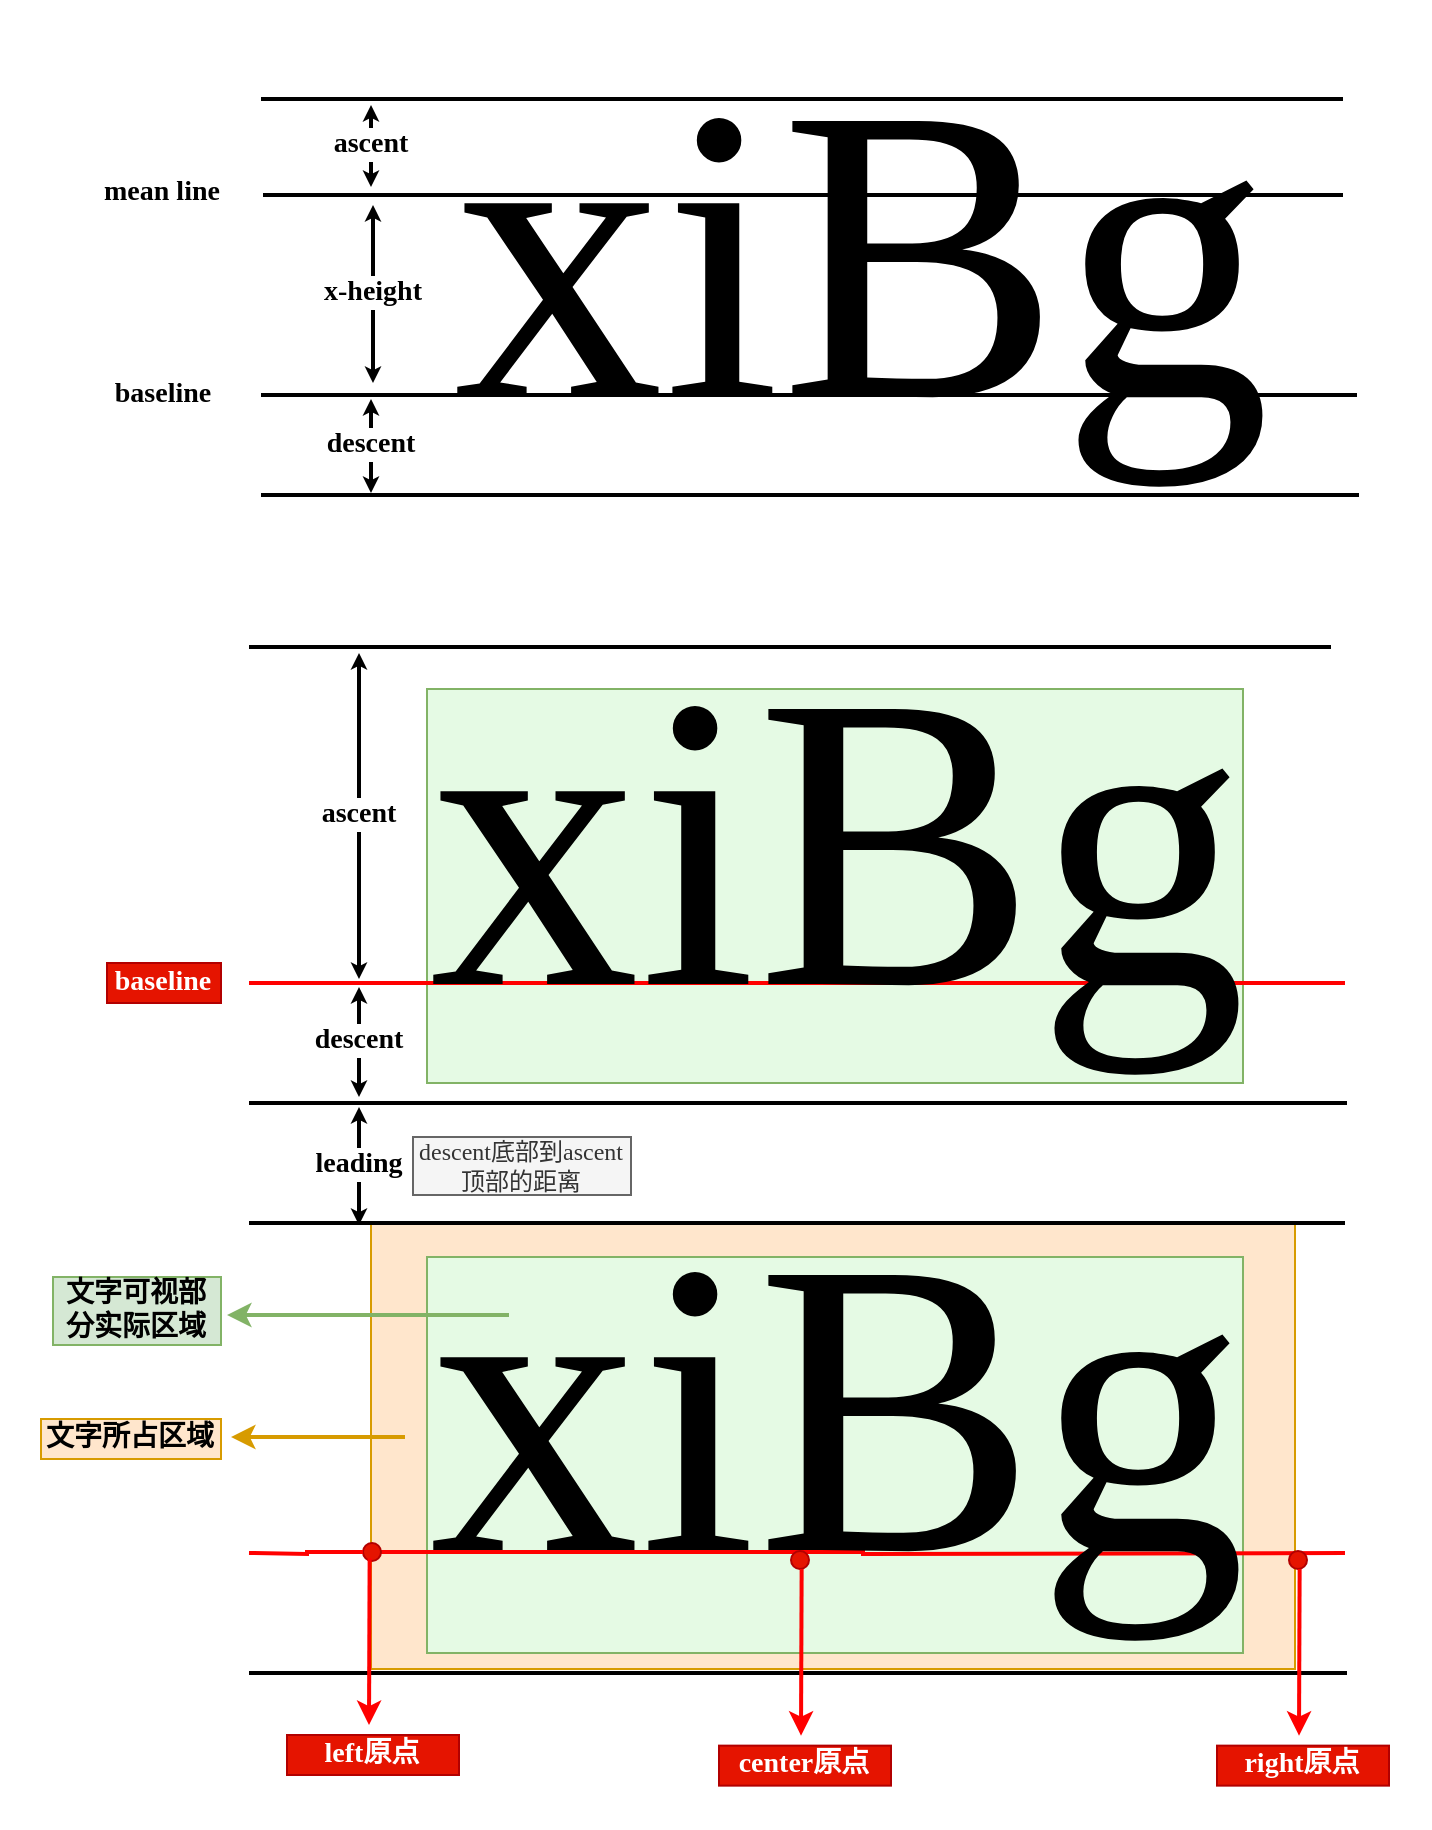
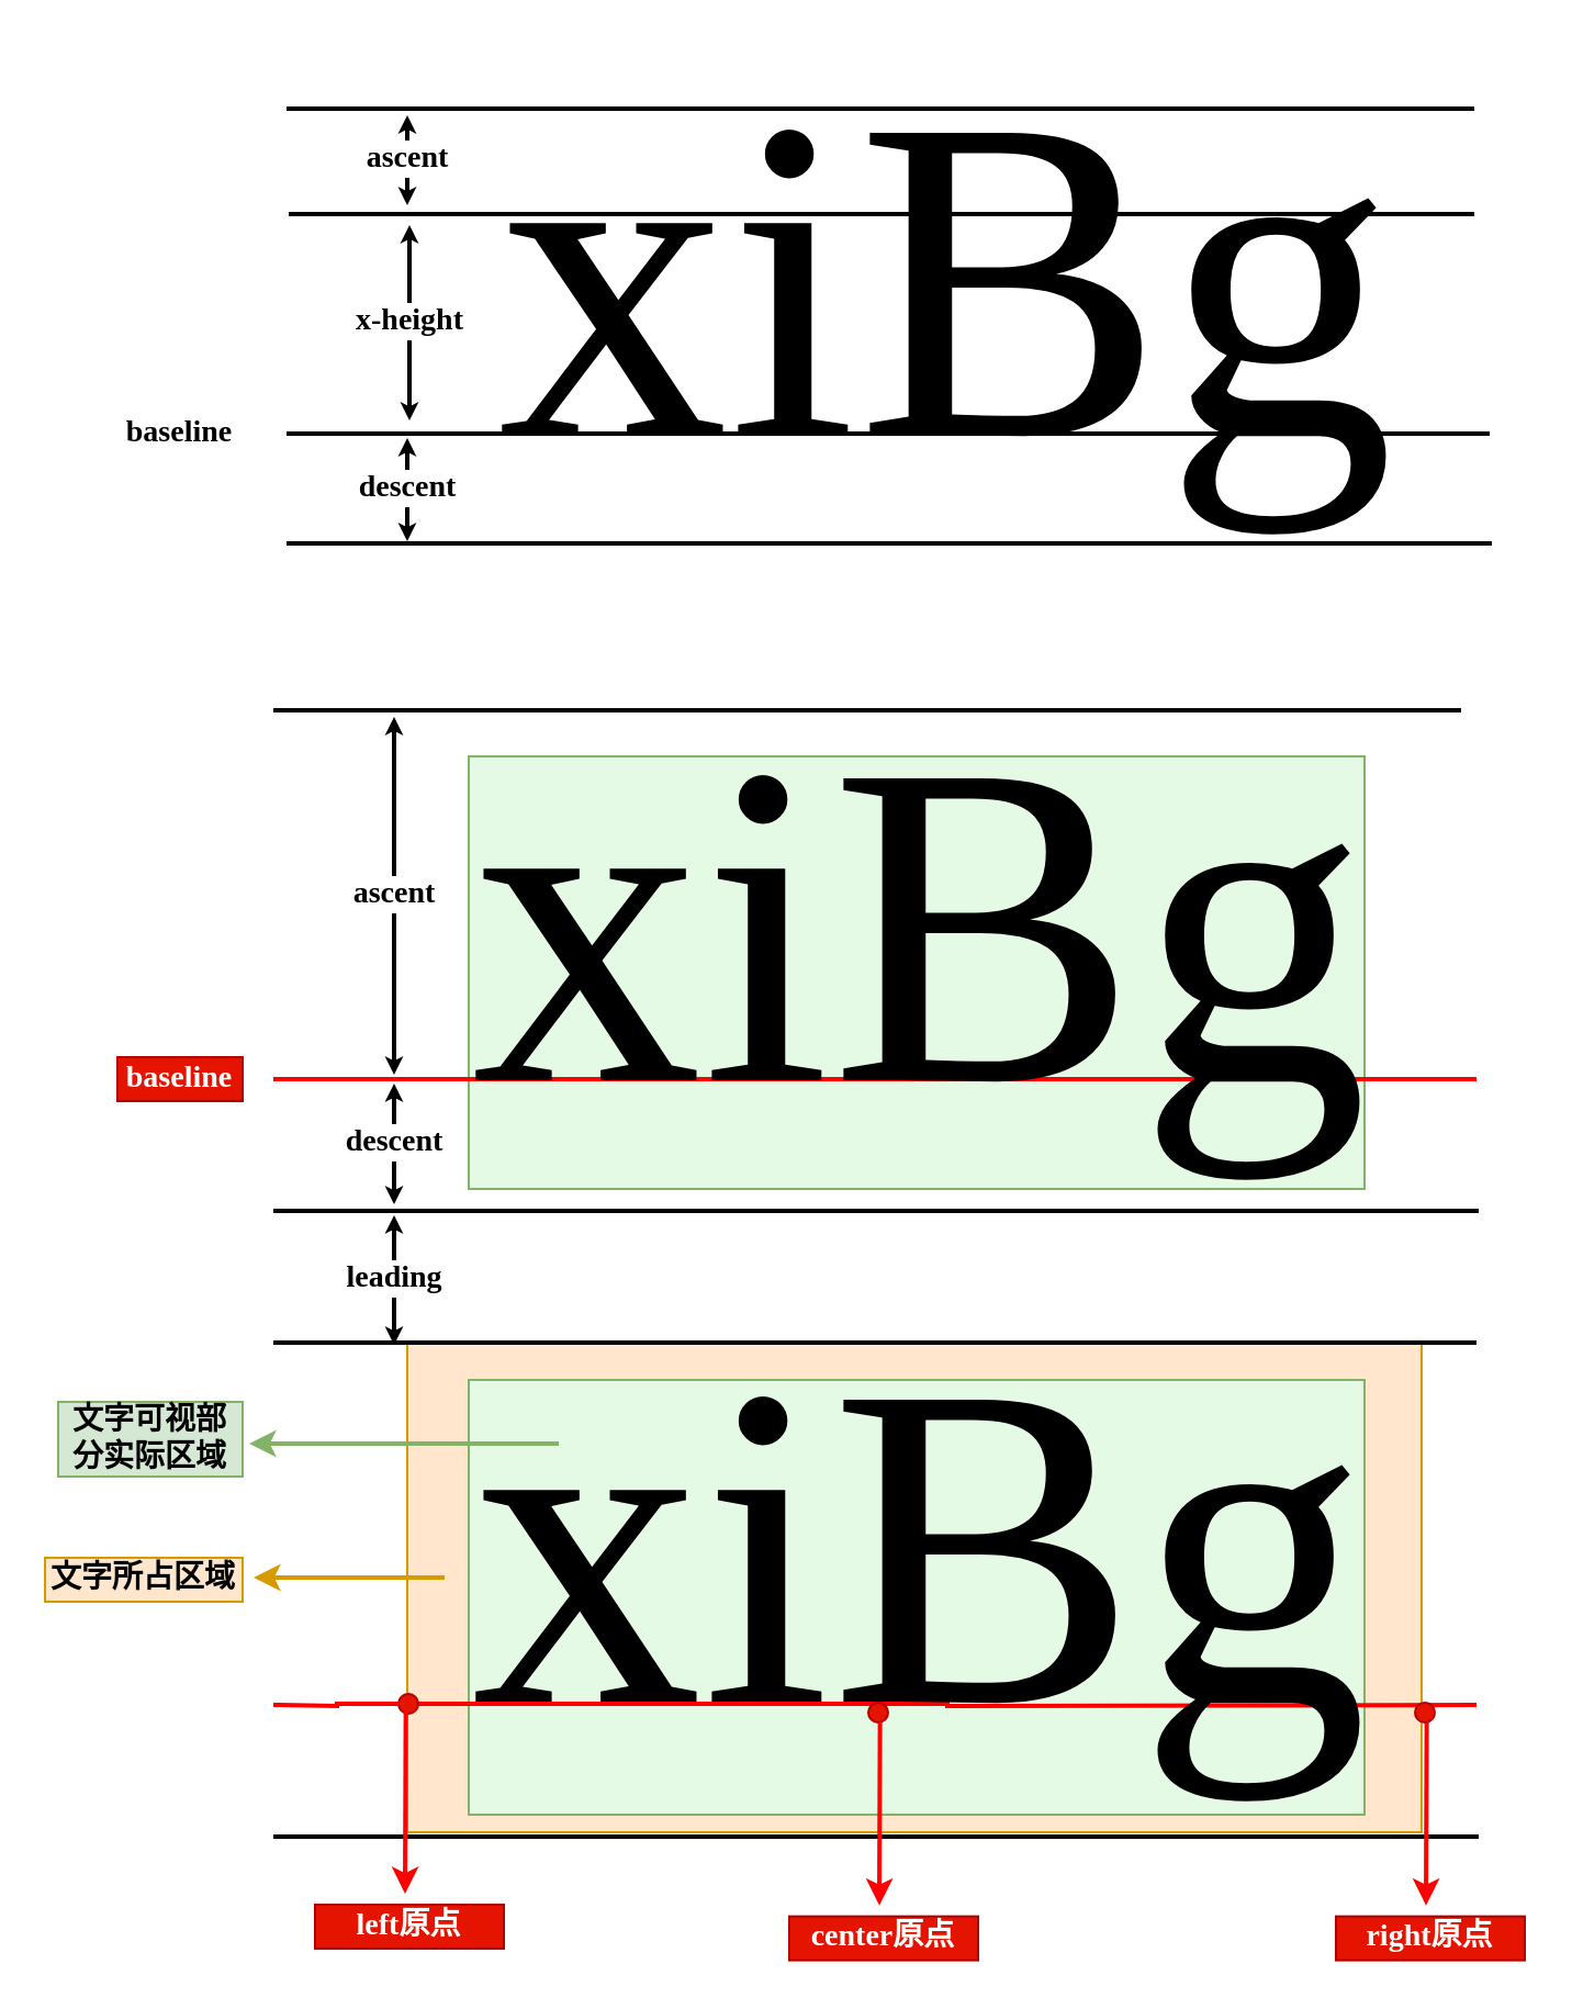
- <mxCell id="18" value="&lt;b&gt;mean line&lt;/b&gt;" style="text;html=1;strokeColor=none;fillColor=none;align=center;verticalAlign=middle;whiteSpace=wrap;rounded=0;shadow=0;glass=0;sketch=0;fontFamily=Times New Roman;fontSize=14;" parent="1" vertex="1"><mxGeometry x="49" y="78" width="64" height="20" as="geometry" /></mxCell>
- <mxCell id="27" value="descent底部到ascent顶部的距离" style="text;html=1;strokeColor=#666666;fillColor=#f5f5f5;align=center;verticalAlign=middle;whiteSpace=wrap;rounded=0;shadow=0;glass=0;sketch=0;fontFamily=Times New Roman;fontSize=12;fontColor=#333333;" parent="1" vertex="1"><mxGeometry x="206" y="560" width="109" height="29" as="geometry" /></mxCell>
